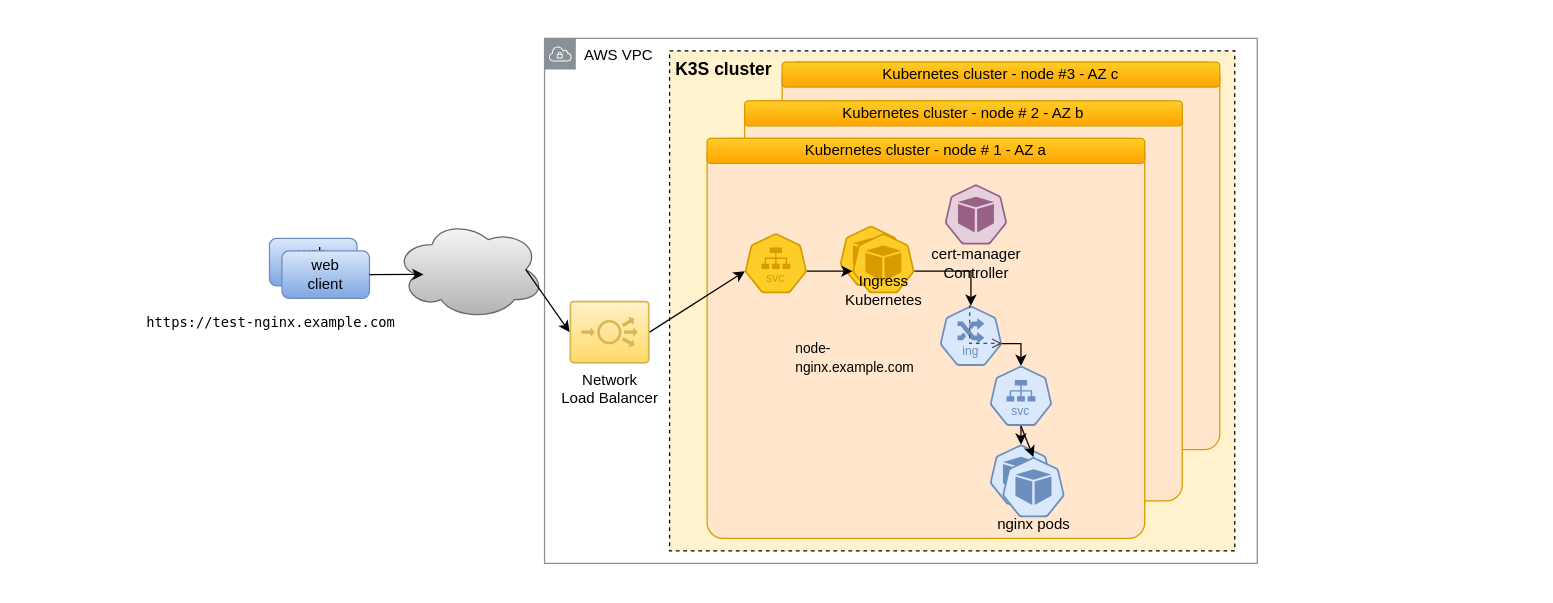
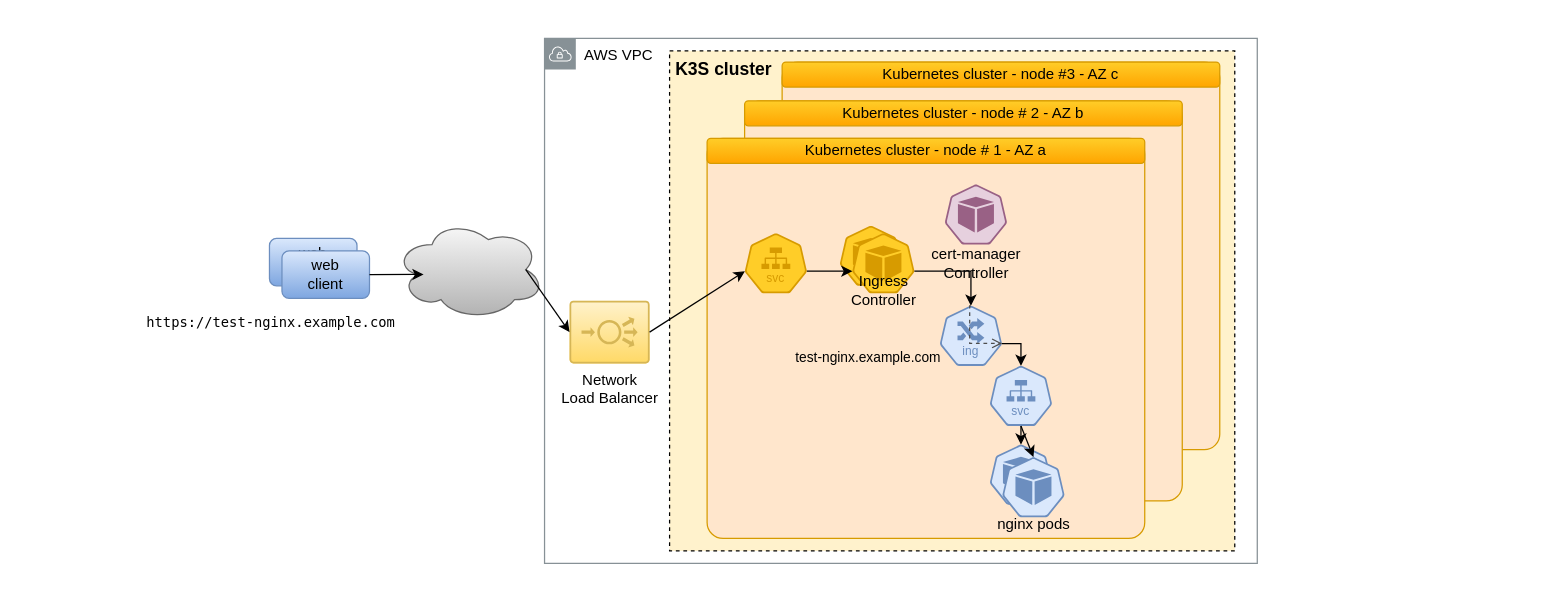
- <mxCell id="16" value="Ingress&lt;br&gt;Kubernetes" style="aspect=fixed;sketch=0;html=1;dashed=0;whitespace=wrap;fillColor=#ffcd28;strokeColor=#d79b00;points=[[0.005,0.63,0],[0.1,0.2,0],[0.9,0.2,0],[0.5,0,0],[0.995,0.63,0],[0.72,0.99,0],[0.5,1,0],[0.28,0.99,0]];shape=mxgraph.kubernetes.icon2;prIcon=pod;gradientColor=#ffa500;verticalAlign=bottom;spacingBottom=-15;" parent="1" vertex="1"><mxGeometry x="681" y="186" width="50" height="48" as="geometry" /></mxCell>
+ <mxCell id="16" value="Ingress&lt;br&gt;Controller" style="aspect=fixed;sketch=0;html=1;dashed=0;whitespace=wrap;fillColor=#ffcd28;strokeColor=#d79b00;points=[[0.005,0.63,0],[0.1,0.2,0],[0.9,0.2,0],[0.5,0,0],[0.995,0.63,0],[0.72,0.99,0],[0.5,1,0],[0.28,0.99,0]];shape=mxgraph.kubernetes.icon2;prIcon=pod;gradientColor=#ffa500;verticalAlign=bottom;spacingBottom=-15;" parent="1" vertex="1"><mxGeometry x="681" y="186" width="50" height="48" as="geometry" /></mxCell>
- <mxCell id="31" value="&lt;pre style=&quot;&quot;&gt;&lt;font face=&quot;Helvetica&quot;&gt;&lt;span style=&quot;font-size: 11px; white-space: normal;&quot;&gt;node-nginx.example.com&lt;/span&gt;&lt;/font&gt;&lt;span style=&quot;font-size: 11px;&quot;&gt;&lt;br&gt;&lt;/span&gt;&lt;/pre&gt;" style="text;html=1;strokeColor=none;fillColor=none;align=left;verticalAlign=middle;whiteSpace=wrap;rounded=0;" parent="1" vertex="1"><mxGeometry x="634.25" y="270" width="123.5" height="30" as="geometry" /></mxCell>
+ <mxCell id="31" value="&lt;pre style=&quot;&quot;&gt;&lt;font face=&quot;Helvetica&quot;&gt;&lt;span style=&quot;font-size: 11px; white-space: normal;&quot;&gt;test-nginx.example.com&lt;/span&gt;&lt;/font&gt;&lt;span style=&quot;font-size: 11px;&quot;&gt;&lt;br&gt;&lt;/span&gt;&lt;/pre&gt;" style="text;html=1;strokeColor=none;fillColor=none;align=left;verticalAlign=middle;whiteSpace=wrap;rounded=0;" parent="1" vertex="1"><mxGeometry x="634.25" y="270" width="123.5" height="30" as="geometry" /></mxCell>
